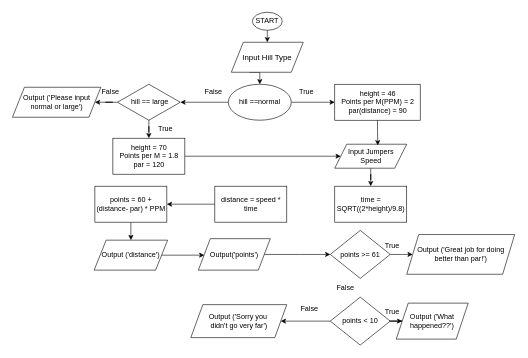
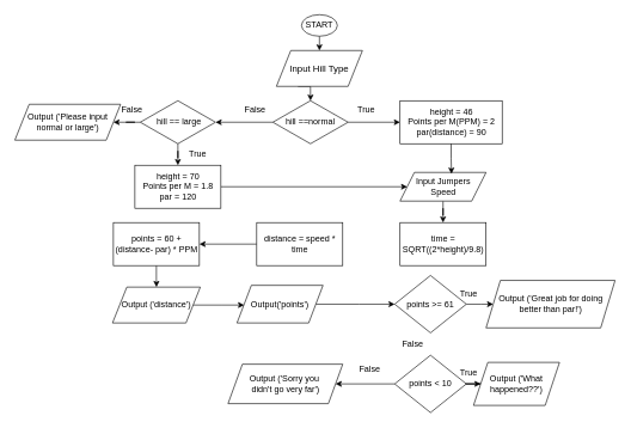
- <mxCell id="9" value="hill ==normal" style="ellipse;whiteSpace=wrap;html=1;" vertex="1" parent="1"><mxGeometry x="380" y="140" width="105" height="60" as="geometry" /></mxCell>
+ <mxCell id="9" value="hill ==normal" style="rhombus;whiteSpace=wrap;html=1;" vertex="1" parent="1"><mxGeometry x="380" y="140" width="105" height="60" as="geometry" /></mxCell>
